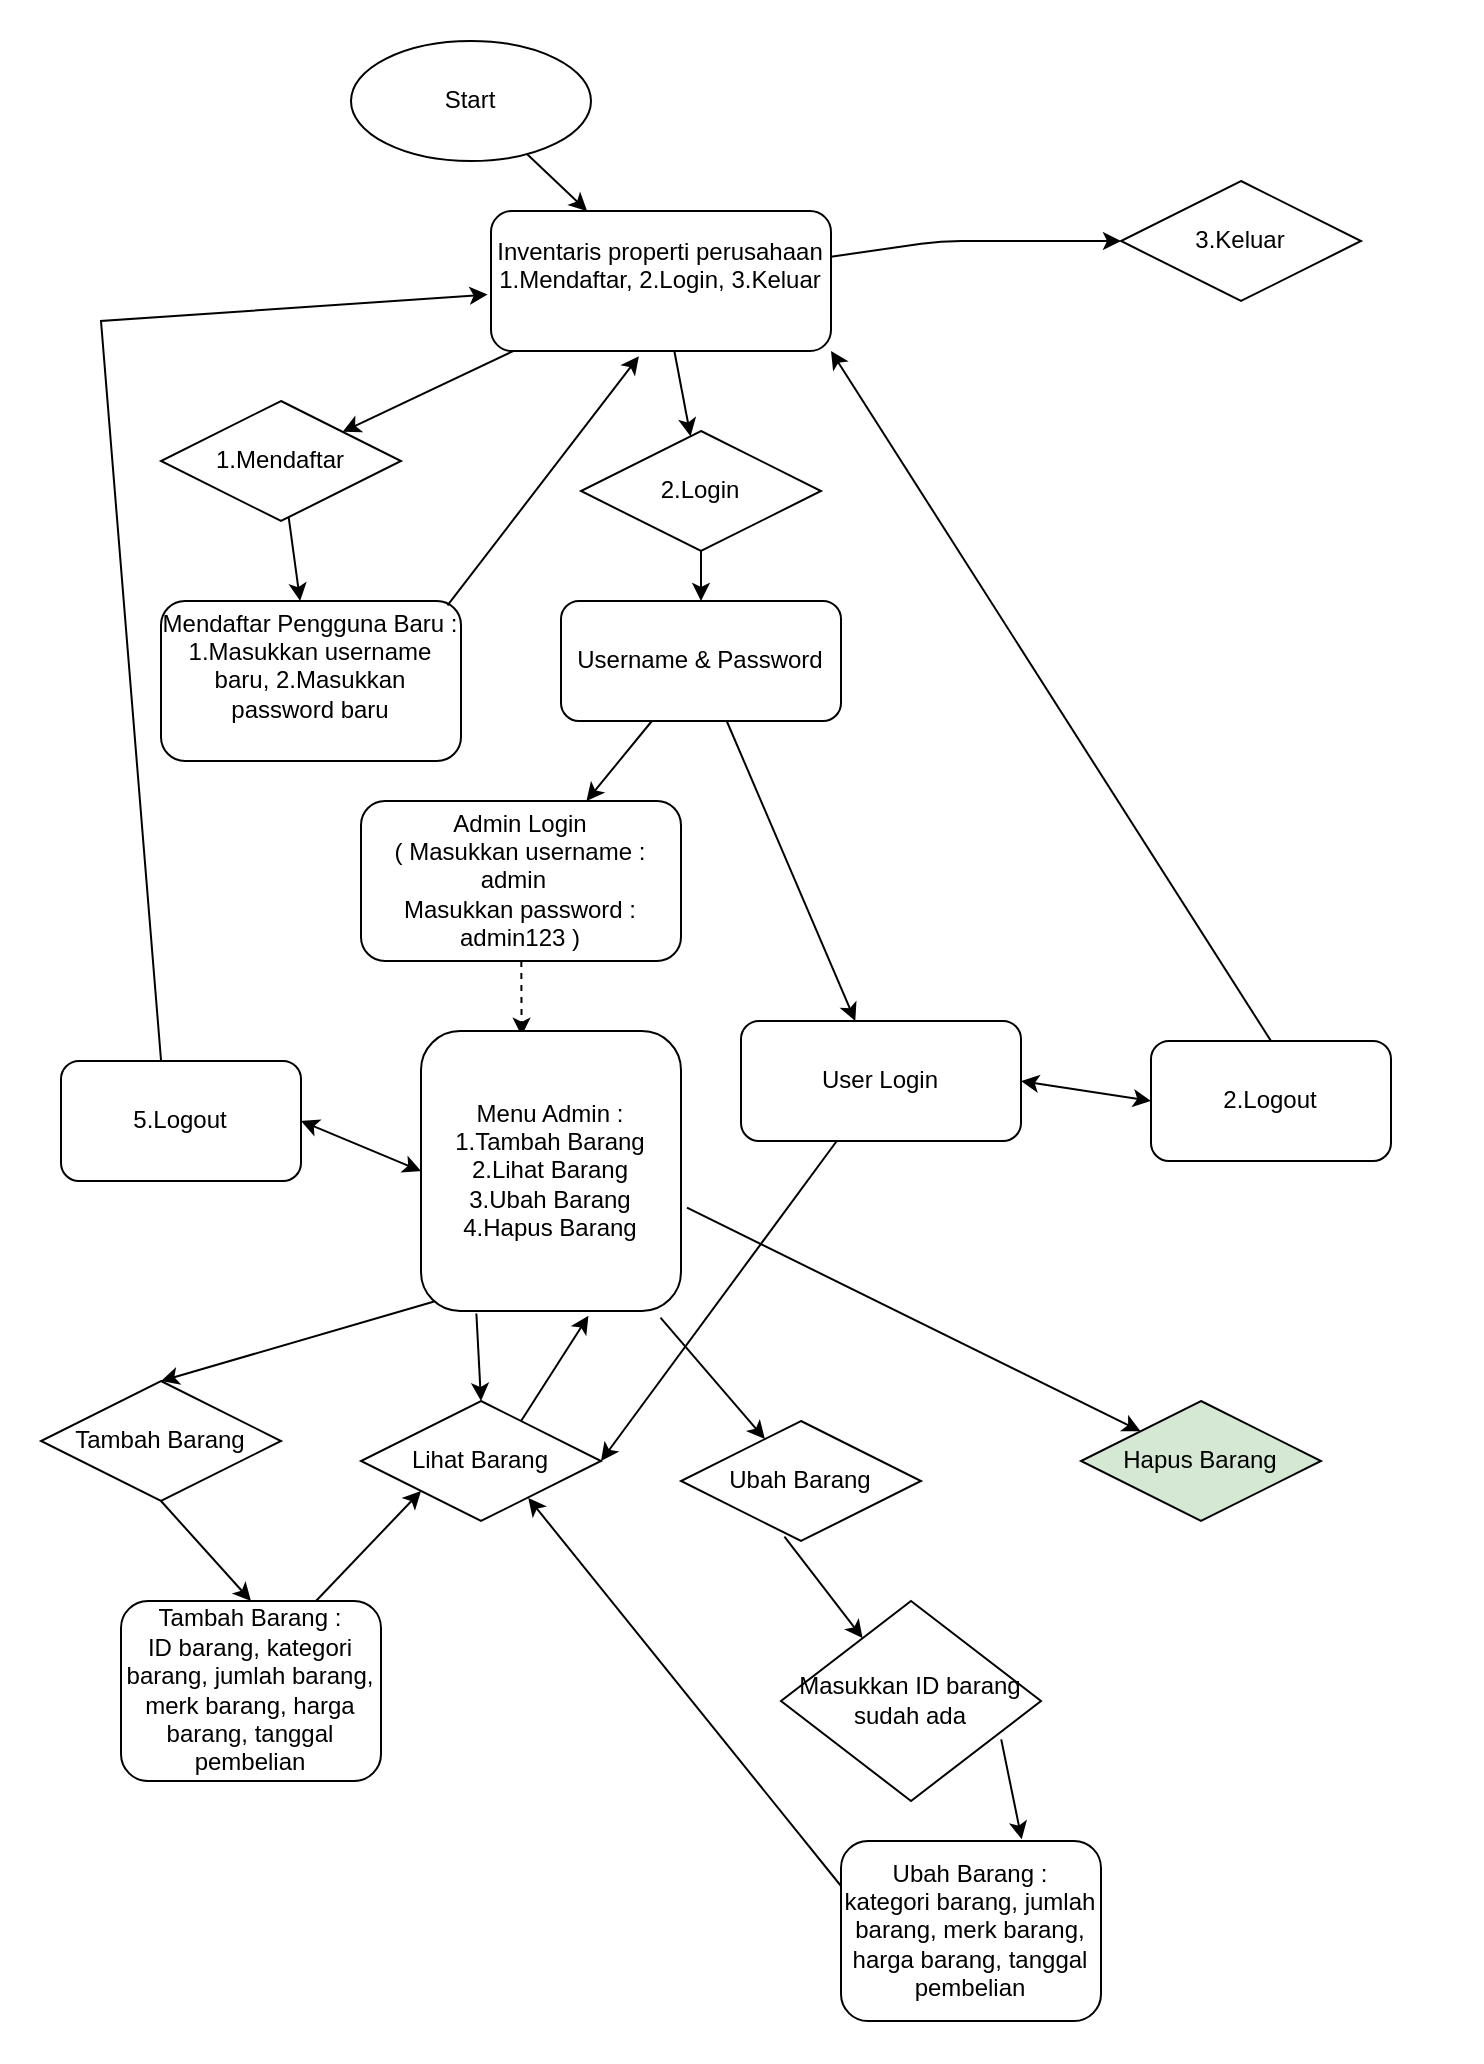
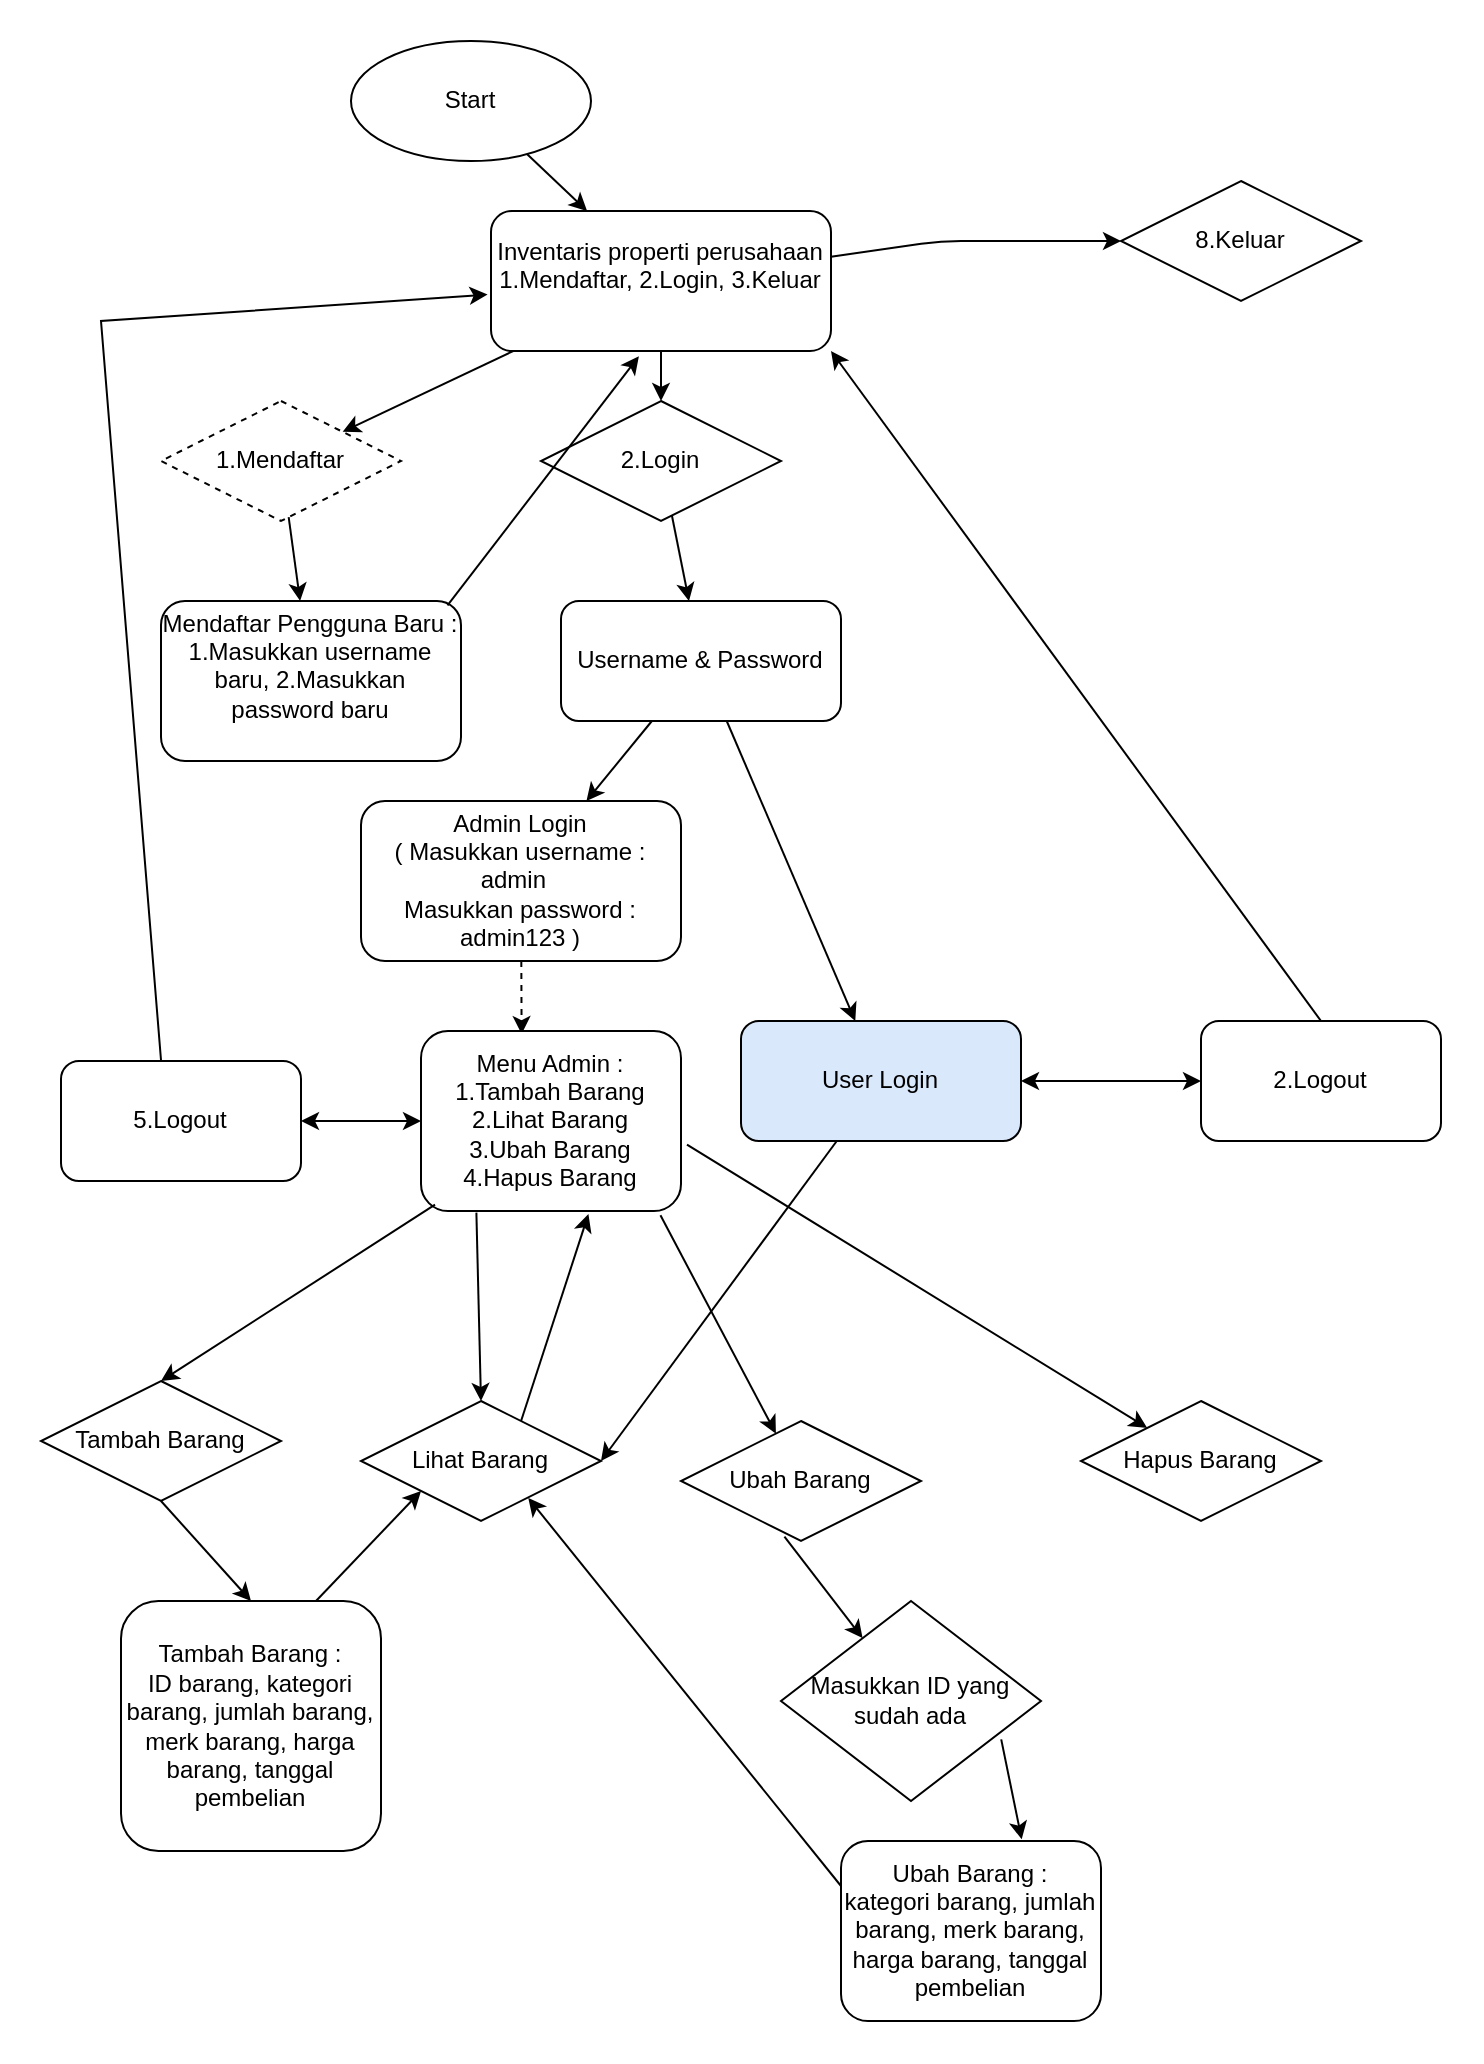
- <mxCell id="6" value="3.Keluar" style="rhombus;whiteSpace=wrap;html=1;" parent="1" vertex="1"><mxGeometry x="560" y="90" width="120" height="60" as="geometry" /></mxCell>
+ <mxCell id="6" value="8.Keluar" style="rhombus;whiteSpace=wrap;html=1;" parent="1" vertex="1"><mxGeometry x="560" y="90" width="120" height="60" as="geometry" /></mxCell>
- <mxCell id="4" value="1.Mendaftar" style="rhombus;whiteSpace=wrap;html=1;" parent="1" vertex="1"><mxGeometry x="80" y="200" width="120" height="60" as="geometry" /></mxCell>
+ <mxCell id="4" value="1.Mendaftar" style="rhombus;whiteSpace=wrap;html=1;dashed=1;" parent="1" vertex="1"><mxGeometry x="80" y="200" width="120" height="60" as="geometry" /></mxCell>
- <mxCell id="5" value="2.Login" style="rhombus;whiteSpace=wrap;html=1;" parent="1" vertex="1"><mxGeometry x="290" y="215" width="120" height="60" as="geometry" /></mxCell>
+ <mxCell id="5" value="2.Login" style="rhombus;whiteSpace=wrap;html=1;" parent="1" vertex="1"><mxGeometry x="270" y="200" width="120" height="60" as="geometry" /></mxCell>
- <mxCell id="10" value="User Login" style="rounded=1;whiteSpace=wrap;html=1;" parent="1" vertex="1"><mxGeometry x="370" y="510" width="140" height="60" as="geometry" /></mxCell>
+ <mxCell id="10" value="User Login" style="rounded=1;whiteSpace=wrap;html=1;fillColor=#dae8fc;" parent="1" vertex="1"><mxGeometry x="370" y="510" width="140" height="60" as="geometry" /></mxCell>
- <mxCell id="24" value="2.Logout" style="rounded=1;whiteSpace=wrap;html=1;" parent="1" vertex="1"><mxGeometry x="575" y="520" width="120" height="60" as="geometry" /></mxCell>
+ <mxCell id="24" value="2.Logout" style="rounded=1;whiteSpace=wrap;html=1;" parent="1" vertex="1"><mxGeometry x="600" y="510" width="120" height="60" as="geometry" /></mxCell>
- <mxCell id="22" value="Menu Admin :&lt;div&gt;1.Tambah Barang&lt;/div&gt;&lt;div&gt;2.Lihat Barang&lt;/div&gt;&lt;div&gt;3.Ubah Barang&lt;/div&gt;&lt;div&gt;4.Hapus Barang&lt;/div&gt;" style="rounded=1;whiteSpace=wrap;html=1;" parent="1" vertex="1"><mxGeometry x="210" y="515" width="130" height="140" as="geometry" /></mxCell>
+ <mxCell id="22" value="Menu Admin :&lt;div&gt;1.Tambah Barang&lt;/div&gt;&lt;div&gt;2.Lihat Barang&lt;/div&gt;&lt;div&gt;3.Ubah Barang&lt;/div&gt;&lt;div&gt;4.Hapus Barang&lt;/div&gt;" style="rounded=1;whiteSpace=wrap;html=1;" parent="1" vertex="1"><mxGeometry x="210" y="515" width="130" height="90" as="geometry" /></mxCell>
- <mxCell id="34" value="Hapus Barang" style="rhombus;whiteSpace=wrap;html=1;fillColor=#d5e8d4;" parent="1" vertex="1"><mxGeometry x="540" y="700" width="120" height="60" as="geometry" /></mxCell>
+ <mxCell id="34" value="Hapus Barang" style="rhombus;whiteSpace=wrap;html=1;" parent="1" vertex="1"><mxGeometry x="540" y="700" width="120" height="60" as="geometry" /></mxCell>
- <mxCell id="36" value="Tambah Barang :&lt;div&gt;ID barang, kategori barang, jumlah barang, merk barang, harga barang, tanggal pembelian&lt;/div&gt;" style="rounded=1;whiteSpace=wrap;html=1;" parent="1" vertex="1"><mxGeometry x="60" y="800" width="130" height="90" as="geometry" /></mxCell>
+ <mxCell id="36" value="Tambah Barang :&lt;div&gt;ID barang, kategori barang, jumlah barang, merk barang, harga barang, tanggal pembelian&lt;/div&gt;" style="rounded=1;whiteSpace=wrap;html=1;" parent="1" vertex="1"><mxGeometry x="60" y="800" width="130" height="125" as="geometry" /></mxCell>
- <mxCell id="41" value="Masukkan ID barang sudah ada" style="rhombus;whiteSpace=wrap;html=1;" parent="1" vertex="1"><mxGeometry x="390" y="800" width="130" height="100" as="geometry" /></mxCell>
+ <mxCell id="41" value="Masukkan ID yang sudah ada" style="rhombus;whiteSpace=wrap;html=1;" parent="1" vertex="1"><mxGeometry x="390" y="800" width="130" height="100" as="geometry" /></mxCell>
